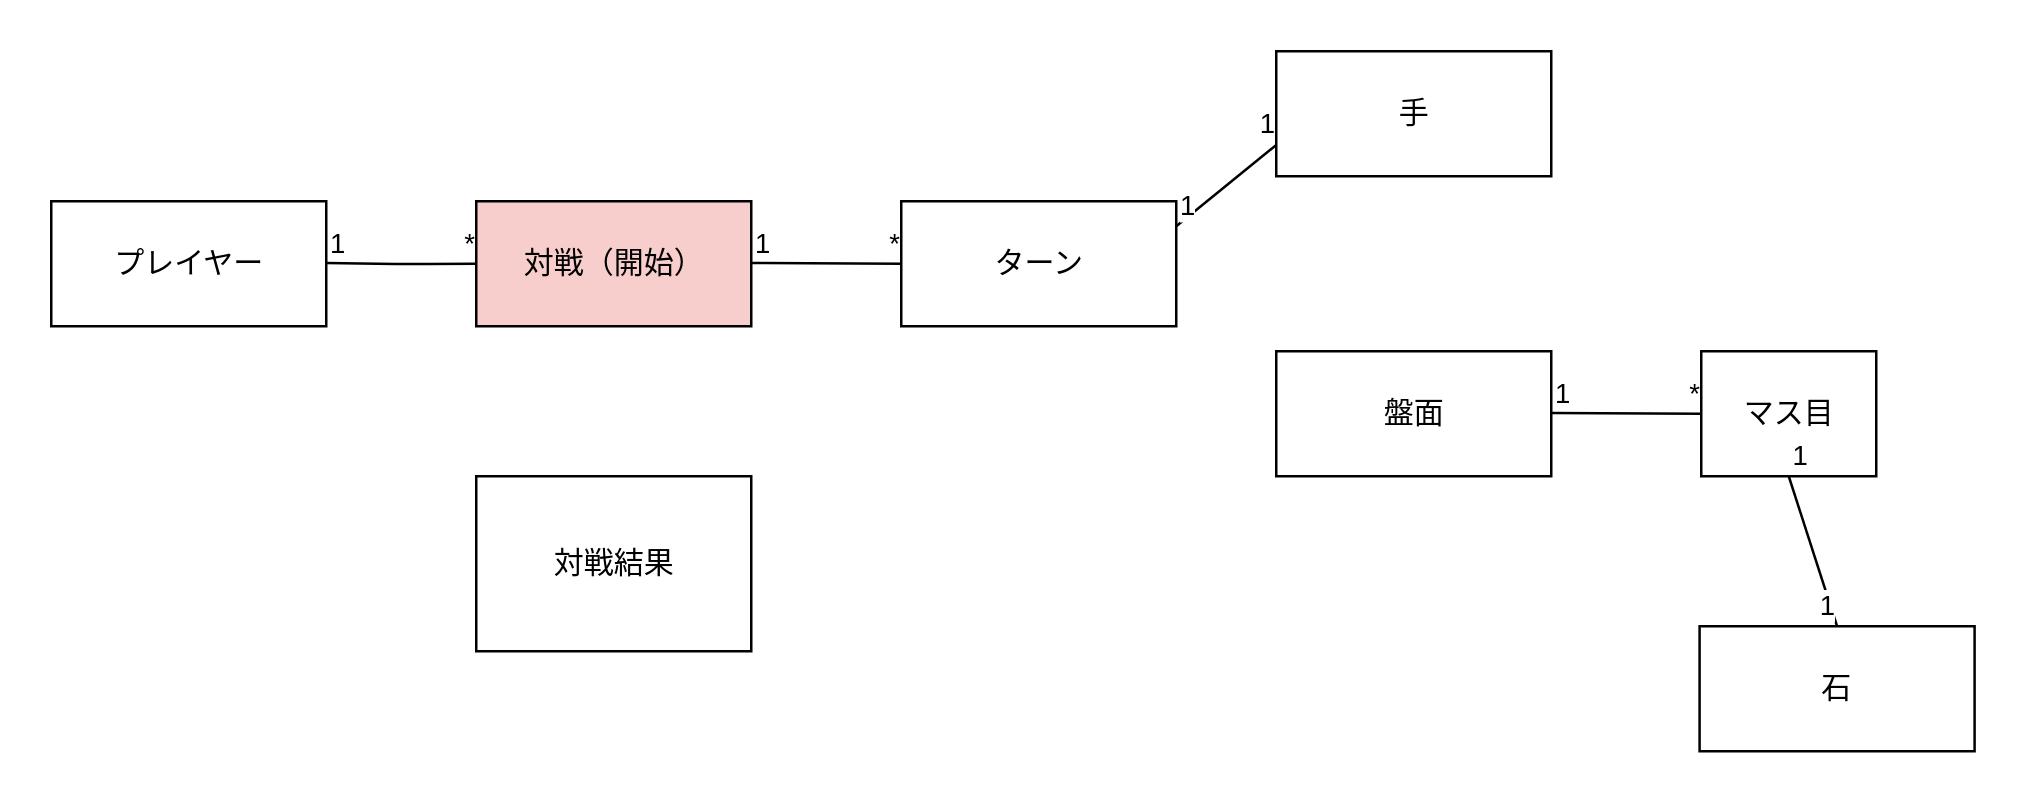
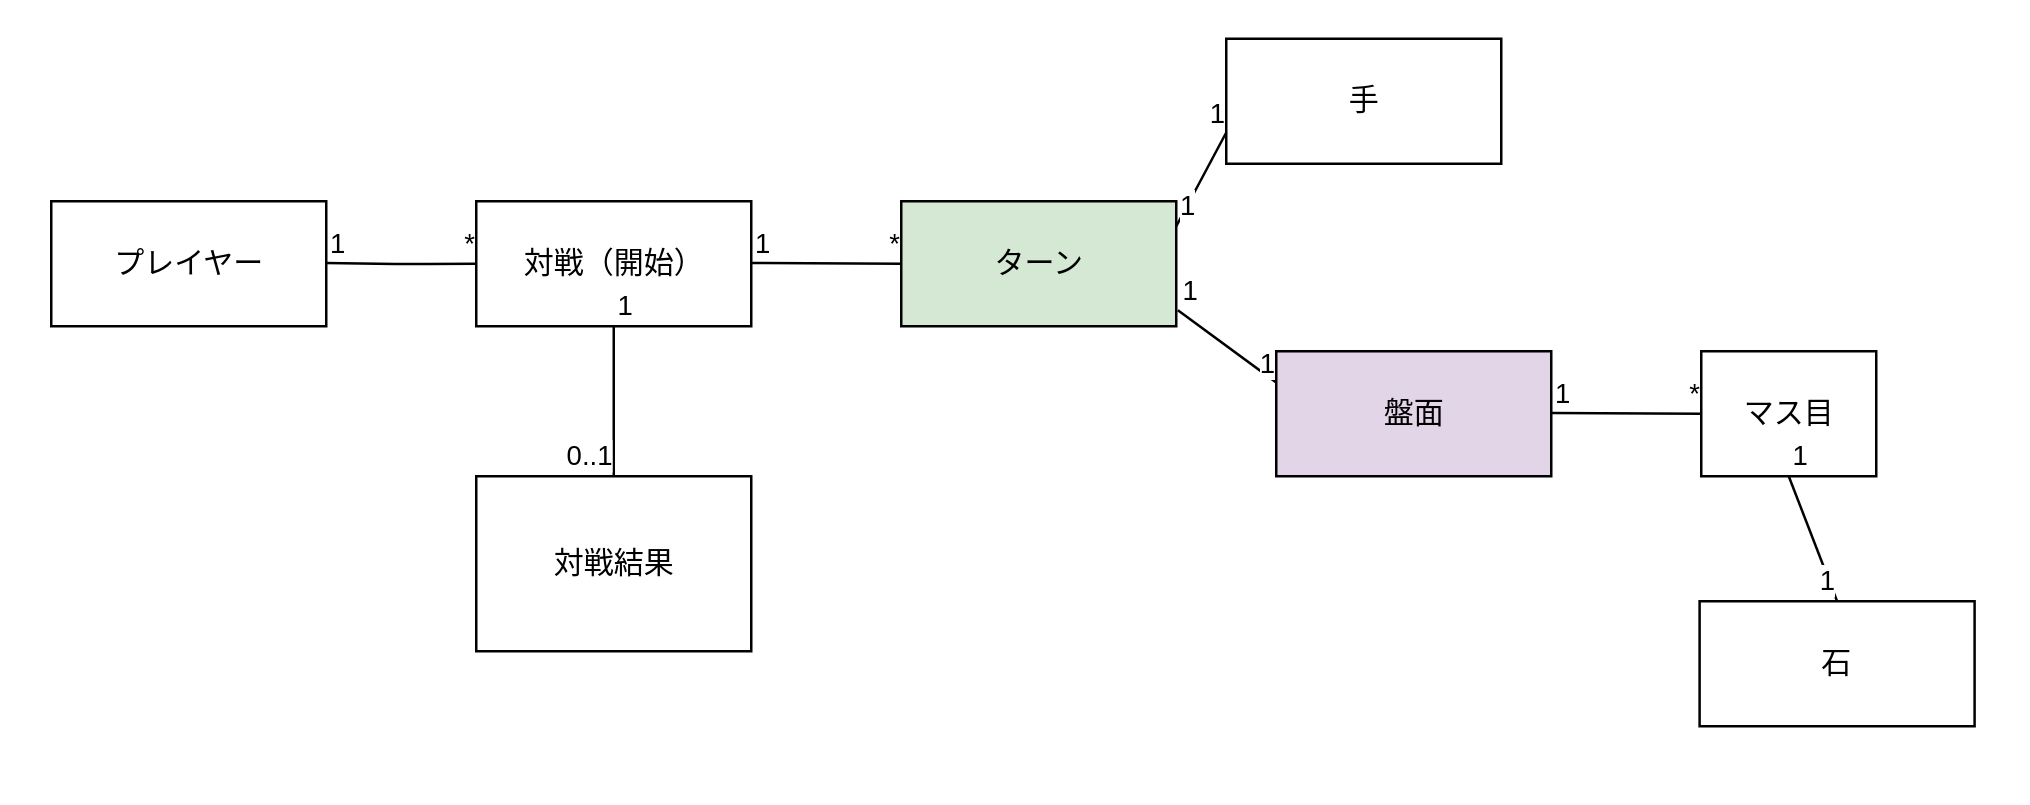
- <mxCell id="15" value="手" style="html=1;" vertex="1" parent="1"><mxGeometry x="510" y="20" width="110" height="50" as="geometry" /></mxCell>
+ <mxCell id="15" value="手" style="html=1;" vertex="1" parent="1"><mxGeometry x="490" y="15" width="110" height="50" as="geometry" /></mxCell>
- <mxCell id="3" value="対戦（開始）" style="html=1;fillColor=#f8cecc;" vertex="1" parent="1"><mxGeometry x="190" y="80" width="110" height="50" as="geometry" /></mxCell>
+ <mxCell id="3" value="対戦（開始）" style="html=1;" vertex="1" parent="1"><mxGeometry x="190" y="80" width="110" height="50" as="geometry" /></mxCell>
- <mxCell id="4" value="ターン" style="html=1;" vertex="1" parent="1"><mxGeometry x="360" y="80" width="110" height="50" as="geometry" /></mxCell>
+ <mxCell id="4" value="ターン" style="html=1;fillColor=#d5e8d4;" vertex="1" parent="1"><mxGeometry x="360" y="80" width="110" height="50" as="geometry" /></mxCell>
+ <mxCell id="20" value="" style="endArrow=none;html=1;entryX=0;entryY=0.25;entryDx=0;entryDy=0;exitX=1.006;exitY=0.872;exitDx=0;exitDy=0;exitPerimeter=0;" edge="1" parent="1" target="19" source="4"><mxGeometry relative="1" as="geometry"><mxPoint x="470" y="210" as="sourcePoint" /><mxPoint x="510" y="165" as="targetPoint" /></mxGeometry></mxCell>
+ <mxCell id="21" value="1" style="edgeLabel;resizable=0;html=1;align=left;verticalAlign=bottom;" connectable="0" vertex="1" parent="20"><mxGeometry x="-1" relative="1" as="geometry" /></mxCell>
+ <mxCell id="22" value="1" style="edgeLabel;resizable=0;html=1;align=right;verticalAlign=bottom;" connectable="0" vertex="1" parent="20"><mxGeometry x="1" relative="1" as="geometry" /></mxCell>
+ <mxCell id="12" value="" style="endArrow=none;html=1;entryX=0.5;entryY=0;entryDx=0;entryDy=0;exitX=0.5;exitY=1;exitDx=0;exitDy=0;" edge="1" parent="1" source="3" target="11"><mxGeometry relative="1" as="geometry"><mxPoint x="310" y="114.66" as="sourcePoint" /><mxPoint x="370" y="115" as="targetPoint" /></mxGeometry></mxCell>
+ <mxCell id="13" value="1" style="edgeLabel;resizable=0;html=1;align=left;verticalAlign=bottom;" connectable="0" vertex="1" parent="12"><mxGeometry x="-1" relative="1" as="geometry" /></mxCell>
+ <mxCell id="14" value="0..1" style="edgeLabel;resizable=0;html=1;align=right;verticalAlign=bottom;" connectable="0" vertex="1" parent="12"><mxGeometry x="1" relative="1" as="geometry" /></mxCell>
- <mxCell id="19" value="盤面" style="html=1;" vertex="1" parent="1"><mxGeometry x="510" y="140" width="110" height="50" as="geometry" /></mxCell>
+ <mxCell id="19" value="盤面" style="html=1;fillColor=#e1d5e7;" vertex="1" parent="1"><mxGeometry x="510" y="140" width="110" height="50" as="geometry" /></mxCell>
- <mxCell id="27" value="石" style="html=1;" vertex="1" parent="1"><mxGeometry x="679.34" y="250" width="110" height="50" as="geometry" /></mxCell>
+ <mxCell id="27" value="石" style="html=1;" vertex="1" parent="1"><mxGeometry x="679.34" y="240" width="110" height="50" as="geometry" /></mxCell>
